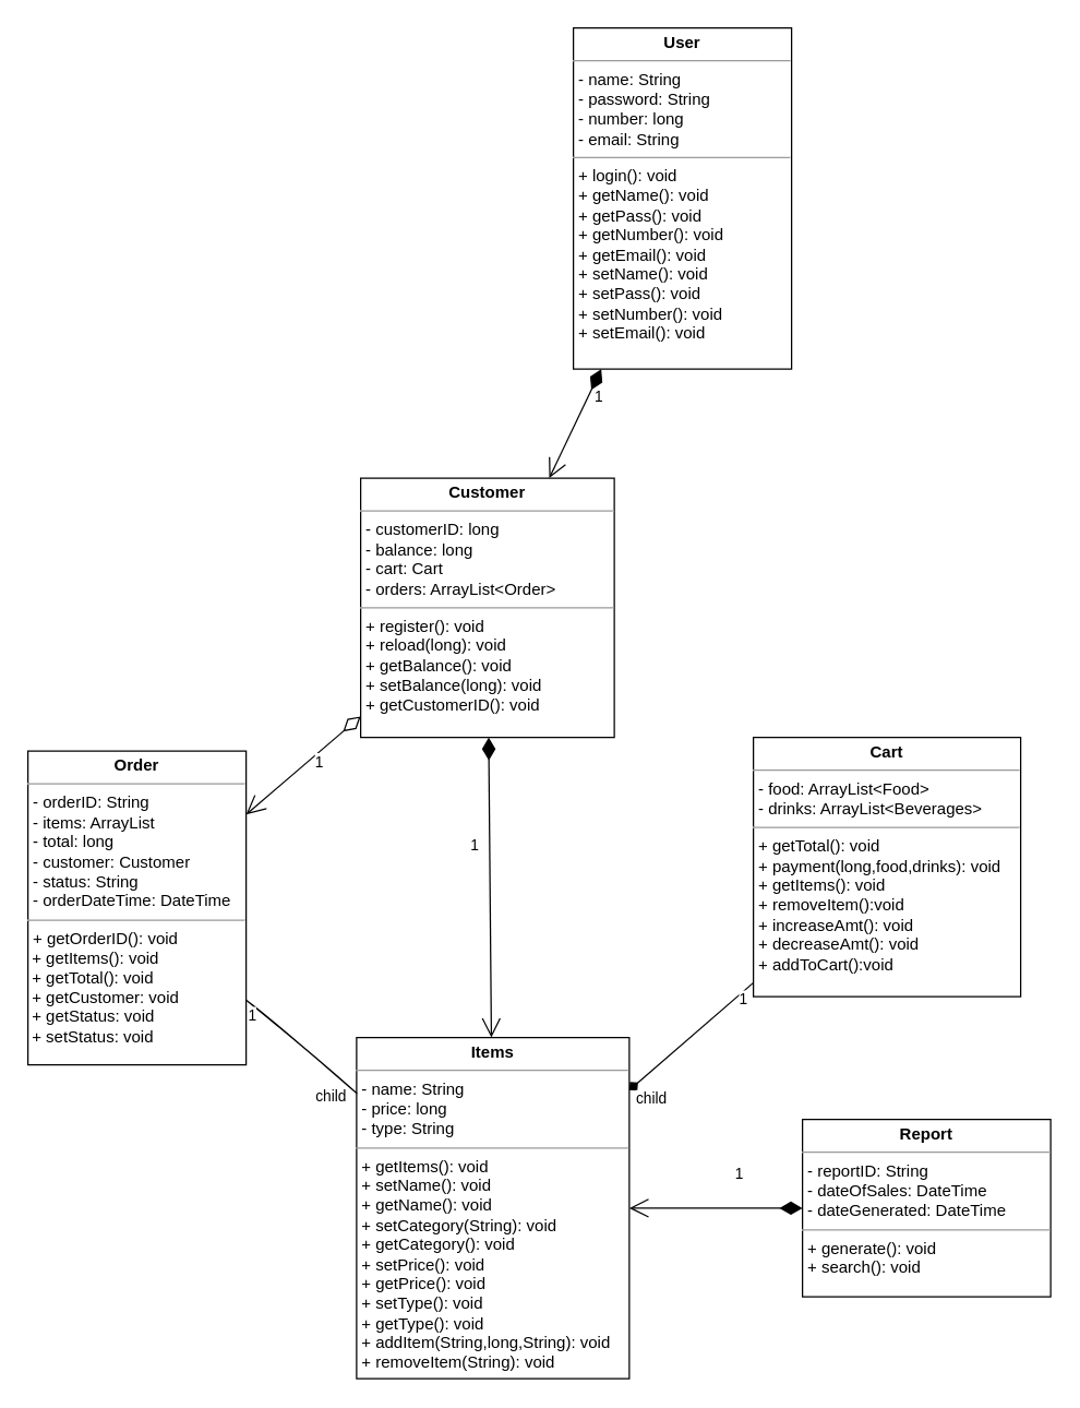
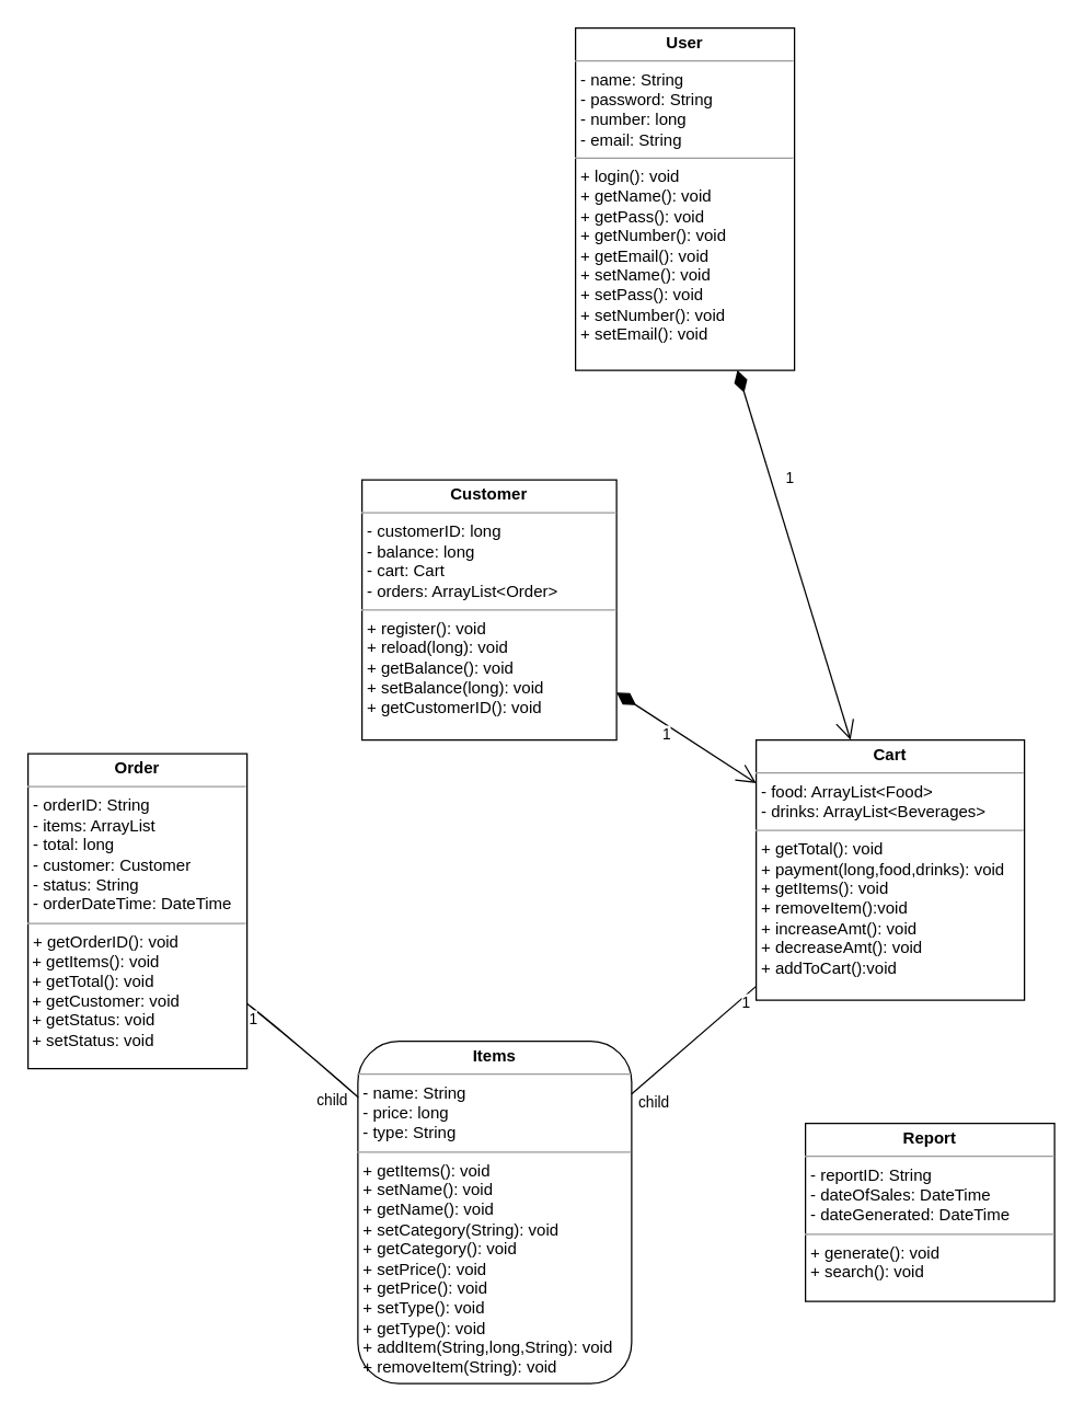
- <mxCell id="7" value="1" style="endArrow=open;html=1;endSize=12;startArrow=diamondThin;startSize=14;startFill=1;align=left;verticalAlign=bottom;rounded=0;" edge="1" parent="1" source="2" target="3"><mxGeometry x="-0.337" y="7" relative="1" as="geometry"><mxPoint x="424" y="310" as="sourcePoint" /><mxPoint x="584" y="310" as="targetPoint" /><mxPoint as="offset" /></mxGeometry></mxCell>
+ <mxCell id="7" value="1" style="endArrow=open;html=1;endSize=12;startArrow=diamondThin;startSize=14;startFill=1;align=left;verticalAlign=bottom;rounded=0;" edge="1" parent="1" source="2" target="5"><mxGeometry x="-0.337" y="7" relative="1" as="geometry"><mxPoint x="424" y="310" as="sourcePoint" /><mxPoint x="584" y="310" as="targetPoint" /><mxPoint as="offset" /></mxGeometry></mxCell>
- <mxCell id="10" value="1" style="endArrow=open;html=1;endSize=12;startArrow=diamondThin;startSize=14;startFill=0;align=left;verticalAlign=bottom;rounded=0;" edge="1" parent="1" source="3" target="4"><mxGeometry x="-0.029" y="10" relative="1" as="geometry"><mxPoint x="364" y="720" as="sourcePoint" /><mxPoint x="524" y="720" as="targetPoint" /><mxPoint as="offset" /></mxGeometry></mxCell>
- <mxCell id="9" value="1" style="endArrow=open;html=1;endSize=12;startArrow=diamondThin;startSize=14;startFill=1;align=left;verticalAlign=bottom;rounded=0;" edge="1" parent="1" source="3" target="6"><mxGeometry x="-0.196" y="-16" relative="1" as="geometry"><mxPoint x="564.003" y="500" as="sourcePoint" /><mxPoint x="522.613" y="610" as="targetPoint" /><mxPoint as="offset" /></mxGeometry></mxCell>
+ <mxCell id="9" value="1" style="endArrow=open;html=1;endSize=12;startArrow=diamondThin;startSize=14;startFill=1;align=left;verticalAlign=bottom;rounded=0;" edge="1" parent="1" source="3" target="5"><mxGeometry x="-0.196" y="-16" relative="1" as="geometry"><mxPoint x="564.003" y="500" as="sourcePoint" /><mxPoint x="522.613" y="610" as="targetPoint" /><mxPoint as="offset" /></mxGeometry></mxCell>
- <mxCell id="11" value="" style="endArrow=diamond;html=1;rounded=0;" edge="1" parent="1" source="5" target="6"><mxGeometry relative="1" as="geometry"><mxPoint x="584" y="620" as="sourcePoint" /><mxPoint x="744" y="620" as="targetPoint" /></mxGeometry></mxCell>
+ <mxCell id="11" value="" style="endArrow=none;html=1;rounded=0;" edge="1" parent="1" source="5" target="6"><mxGeometry relative="1" as="geometry"><mxPoint x="584" y="620" as="sourcePoint" /><mxPoint x="744" y="620" as="targetPoint" /></mxGeometry></mxCell>
- <mxCell id="6" value="&lt;p style=&quot;margin:0px;margin-top:4px;text-align:center;&quot;&gt;&lt;b&gt;Items&lt;/b&gt;&lt;/p&gt;&lt;hr size=&quot;1&quot;&gt;&lt;p style=&quot;margin:0px;margin-left:4px;&quot;&gt;- name: String&lt;/p&gt;&lt;p style=&quot;margin:0px;margin-left:4px;&quot;&gt;- price: long&lt;/p&gt;&lt;p style=&quot;margin:0px;margin-left:4px;&quot;&gt;- type: String&lt;/p&gt;&lt;hr size=&quot;1&quot;&gt;&lt;p style=&quot;margin:0px;margin-left:4px;&quot;&gt;+ getItems(): void&lt;/p&gt;&lt;p style=&quot;margin:0px;margin-left:4px;&quot;&gt;+ setName(): void&lt;/p&gt;&lt;p style=&quot;margin:0px;margin-left:4px;&quot;&gt;+ getName(): void&lt;/p&gt;&lt;p style=&quot;margin:0px;margin-left:4px;&quot;&gt;+ setCategory(String): void&lt;br&gt;&lt;/p&gt;&lt;p style=&quot;margin: 0px 0px 0px 4px;&quot;&gt;+ getCategory(): void&lt;/p&gt;&lt;p style=&quot;margin: 0px 0px 0px 4px;&quot;&gt;+ setPrice(): void&lt;/p&gt;&lt;p style=&quot;margin: 0px 0px 0px 4px;&quot;&gt;+ getPrice(): void&lt;/p&gt;&lt;p style=&quot;margin: 0px 0px 0px 4px;&quot;&gt;+ setType(): void&lt;/p&gt;&lt;p style=&quot;margin: 0px 0px 0px 4px;&quot;&gt;+ getType(): void&lt;/p&gt;&lt;p style=&quot;margin: 0px 0px 0px 4px;&quot;&gt;+ addItem(String,long,String): void&lt;/p&gt;&lt;p style=&quot;margin: 0px 0px 0px 4px;&quot;&gt;+ removeItem(String): void&lt;/p&gt;" style="verticalAlign=top;align=left;overflow=fill;fontSize=12;fontFamily=Helvetica;html=1;" vertex="1" parent="1"><mxGeometry x="261" y="760" width="200" height="250" as="geometry" /></mxCell>
+ <mxCell id="6" value="&lt;p style=&quot;margin:0px;margin-top:4px;text-align:center;&quot;&gt;&lt;b&gt;Items&lt;/b&gt;&lt;/p&gt;&lt;hr size=&quot;1&quot;&gt;&lt;p style=&quot;margin:0px;margin-left:4px;&quot;&gt;- name: String&lt;/p&gt;&lt;p style=&quot;margin:0px;margin-left:4px;&quot;&gt;- price: long&lt;/p&gt;&lt;p style=&quot;margin:0px;margin-left:4px;&quot;&gt;- type: String&lt;/p&gt;&lt;hr size=&quot;1&quot;&gt;&lt;p style=&quot;margin:0px;margin-left:4px;&quot;&gt;+ getItems(): void&lt;/p&gt;&lt;p style=&quot;margin:0px;margin-left:4px;&quot;&gt;+ setName(): void&lt;/p&gt;&lt;p style=&quot;margin:0px;margin-left:4px;&quot;&gt;+ getName(): void&lt;/p&gt;&lt;p style=&quot;margin:0px;margin-left:4px;&quot;&gt;+ setCategory(String): void&lt;br&gt;&lt;/p&gt;&lt;p style=&quot;margin: 0px 0px 0px 4px;&quot;&gt;+ getCategory(): void&lt;/p&gt;&lt;p style=&quot;margin: 0px 0px 0px 4px;&quot;&gt;+ setPrice(): void&lt;/p&gt;&lt;p style=&quot;margin: 0px 0px 0px 4px;&quot;&gt;+ getPrice(): void&lt;/p&gt;&lt;p style=&quot;margin: 0px 0px 0px 4px;&quot;&gt;+ setType(): void&lt;/p&gt;&lt;p style=&quot;margin: 0px 0px 0px 4px;&quot;&gt;+ getType(): void&lt;/p&gt;&lt;p style=&quot;margin: 0px 0px 0px 4px;&quot;&gt;+ addItem(String,long,String): void&lt;/p&gt;&lt;p style=&quot;margin: 0px 0px 0px 4px;&quot;&gt;+ removeItem(String): void&lt;/p&gt;" style="verticalAlign=top;align=left;overflow=fill;fontSize=12;fontFamily=Helvetica;html=1;rounded=1;" vertex="1" parent="1"><mxGeometry x="261" y="760" width="200" height="250" as="geometry" /></mxCell>
- <mxCell id="18" value="1" style="endArrow=open;html=1;endSize=12;startArrow=diamondThin;startSize=14;startFill=1;align=left;verticalAlign=bottom;rounded=0;" edge="1" parent="1" source="17" target="6"><mxGeometry x="-0.196" y="-16" relative="1" as="geometry"><mxPoint x="460" y="670.001" as="sourcePoint" /><mxPoint x="562" y="739.626" as="targetPoint" /><mxPoint as="offset" /></mxGeometry></mxCell>
